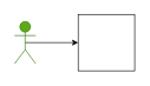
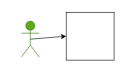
- <mxCell id="3" value="Actor" style="shape=umlActor;verticalLabelPosition=bottom;verticalAlign=top;html=1;outlineConnect=0;fillColor=#60a917;fontColor=#ffffff;strokeColor=#2D7600;movable=1;resizable=1;rotatable=1;deletable=1;editable=1;connectable=1;" vertex="1" parent="1"><mxGeometry x="20" y="30" width="30" height="60" as="geometry" /></mxCell>
+ <mxCell id="3" value="Actor" style="shape=umlActor;verticalLabelPosition=bottom;verticalAlign=top;html=1;outlineConnect=0;fillColor=#60a917;fontColor=#ffffff;strokeColor=#2D7600;movable=1;resizable=1;rotatable=1;deletable=1;editable=1;connectable=1;" vertex="1" parent="1"><mxGeometry x="35" y="35" width="30" height="60" as="geometry" /></mxCell>
